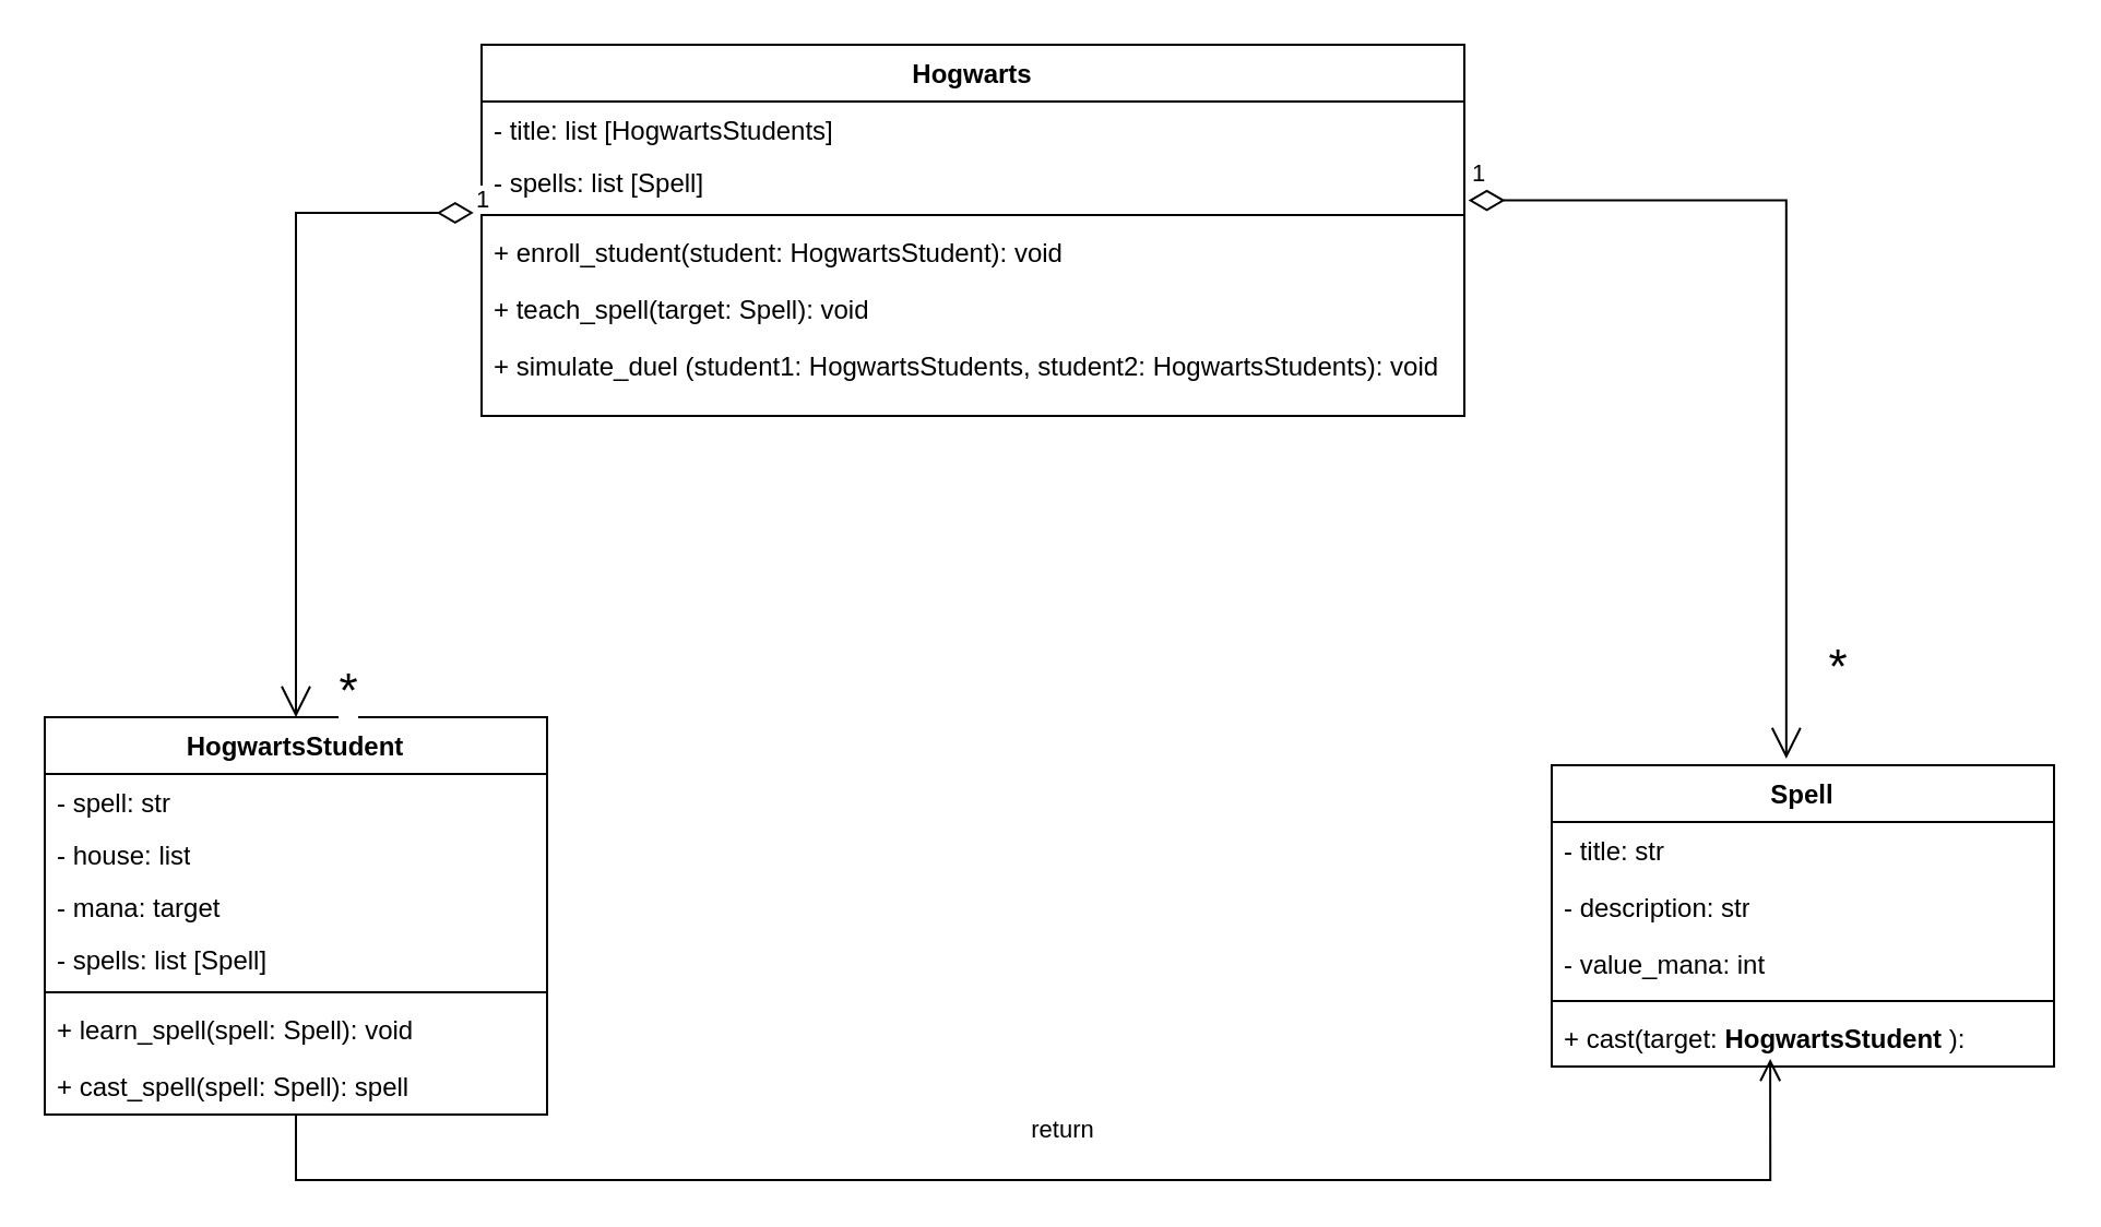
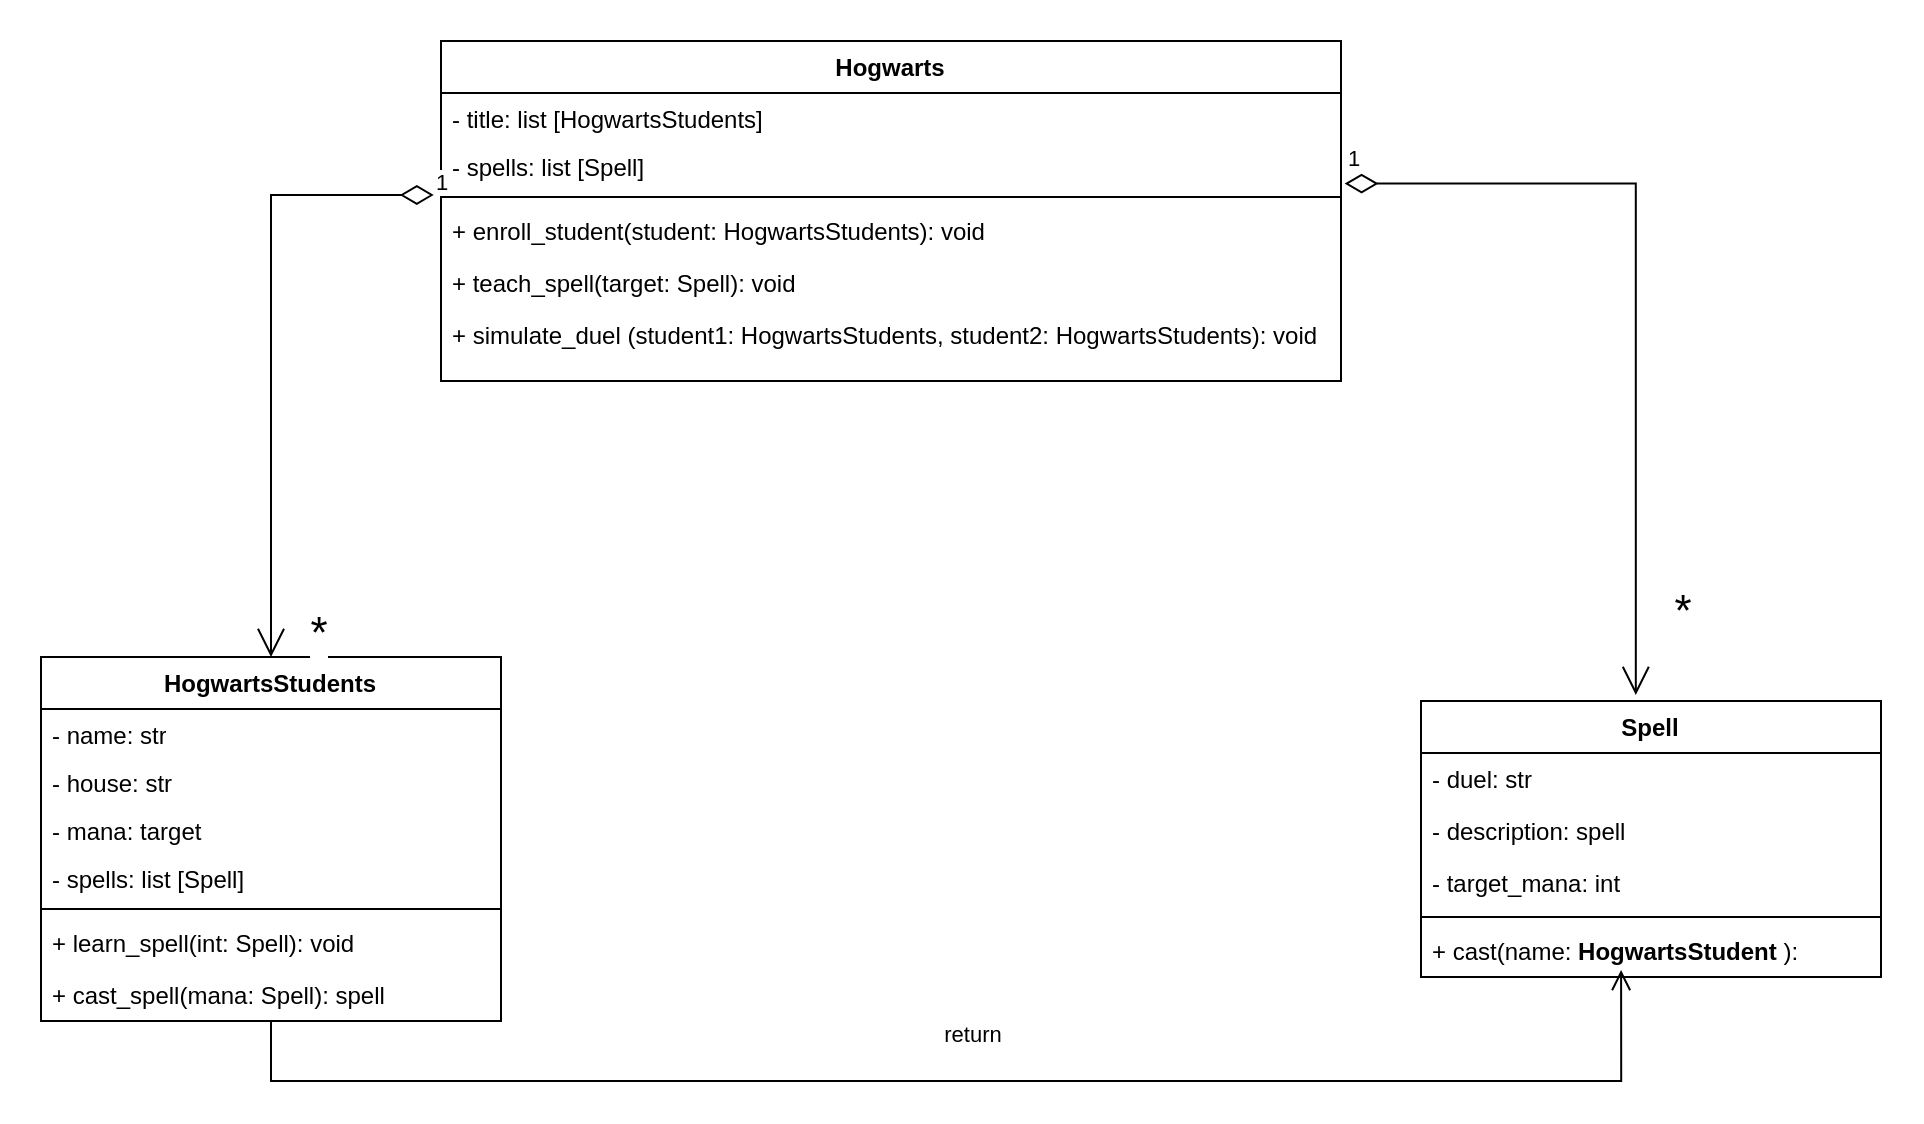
- <mxCell id="20" value="+ enroll_student(student: HogwartsStudent): void" style="text;strokeColor=none;fillColor=none;align=left;verticalAlign=top;spacingLeft=4;spacingRight=4;overflow=hidden;rotatable=0;points=[[0,0.5],[1,0.5]];portConstraint=eastwest;whiteSpace=wrap;html=1;" vertex="1" parent="16"><mxGeometry y="82" width="450" height="26" as="geometry" /></mxCell>
+ <mxCell id="20" value="+ enroll_student(student: HogwartsStudents): void" style="text;strokeColor=none;fillColor=none;align=left;verticalAlign=top;spacingLeft=4;spacingRight=4;overflow=hidden;rotatable=0;points=[[0,0.5],[1,0.5]];portConstraint=eastwest;whiteSpace=wrap;html=1;" vertex="1" parent="16"><mxGeometry y="82" width="450" height="26" as="geometry" /></mxCell>
- <mxCell id="2" value="HogwartsStudent" style="swimlane;fontStyle=1;align=center;verticalAlign=top;childLayout=stackLayout;horizontal=1;startSize=26;horizontalStack=0;resizeParent=1;resizeParentMax=0;resizeLast=0;collapsible=1;marginBottom=0;whiteSpace=wrap;html=1;" vertex="1" parent="1"><mxGeometry x="20" y="328" width="230" height="182" as="geometry" /></mxCell>
+ <mxCell id="2" value="HogwartsStudents" style="swimlane;fontStyle=1;align=center;verticalAlign=top;childLayout=stackLayout;horizontal=1;startSize=26;horizontalStack=0;resizeParent=1;resizeParentMax=0;resizeLast=0;collapsible=1;marginBottom=0;whiteSpace=wrap;html=1;" vertex="1" parent="1"><mxGeometry x="20" y="328" width="230" height="182" as="geometry" /></mxCell>
- <mxCell id="3" value="- spell: str" style="text;strokeColor=none;fillColor=none;align=left;verticalAlign=top;spacingLeft=4;spacingRight=4;overflow=hidden;rotatable=0;points=[[0,0.5],[1,0.5]];portConstraint=eastwest;whiteSpace=wrap;html=1;" vertex="1" parent="2"><mxGeometry y="26" width="230" height="24" as="geometry" /></mxCell>
+ <mxCell id="3" value="- name: str" style="text;strokeColor=none;fillColor=none;align=left;verticalAlign=top;spacingLeft=4;spacingRight=4;overflow=hidden;rotatable=0;points=[[0,0.5],[1,0.5]];portConstraint=eastwest;whiteSpace=wrap;html=1;" vertex="1" parent="2"><mxGeometry y="26" width="230" height="24" as="geometry" /></mxCell>
- <mxCell id="11" value="- title: str" style="text;strokeColor=none;fillColor=none;align=left;verticalAlign=top;spacingLeft=4;spacingRight=4;overflow=hidden;rotatable=0;points=[[0,0.5],[1,0.5]];portConstraint=eastwest;whiteSpace=wrap;html=1;" vertex="1" parent="10"><mxGeometry y="26" width="230" height="26" as="geometry" /></mxCell>
+ <mxCell id="11" value="- duel: str" style="text;strokeColor=none;fillColor=none;align=left;verticalAlign=top;spacingLeft=4;spacingRight=4;overflow=hidden;rotatable=0;points=[[0,0.5],[1,0.5]];portConstraint=eastwest;whiteSpace=wrap;html=1;" vertex="1" parent="10"><mxGeometry y="26" width="230" height="26" as="geometry" /></mxCell>
- <mxCell id="4" value="- house: list" style="text;strokeColor=none;fillColor=none;align=left;verticalAlign=top;spacingLeft=4;spacingRight=4;overflow=hidden;rotatable=0;points=[[0,0.5],[1,0.5]];portConstraint=eastwest;whiteSpace=wrap;html=1;" vertex="1" parent="2"><mxGeometry y="50" width="230" height="24" as="geometry" /></mxCell>
+ <mxCell id="4" value="- house: str" style="text;strokeColor=none;fillColor=none;align=left;verticalAlign=top;spacingLeft=4;spacingRight=4;overflow=hidden;rotatable=0;points=[[0,0.5],[1,0.5]];portConstraint=eastwest;whiteSpace=wrap;html=1;" vertex="1" parent="2"><mxGeometry y="50" width="230" height="24" as="geometry" /></mxCell>
- <mxCell id="12" value="- description: str" style="text;strokeColor=none;fillColor=none;align=left;verticalAlign=top;spacingLeft=4;spacingRight=4;overflow=hidden;rotatable=0;points=[[0,0.5],[1,0.5]];portConstraint=eastwest;whiteSpace=wrap;html=1;" vertex="1" parent="10"><mxGeometry y="52" width="230" height="26" as="geometry" /></mxCell>
+ <mxCell id="12" value="- description: spell" style="text;strokeColor=none;fillColor=none;align=left;verticalAlign=top;spacingLeft=4;spacingRight=4;overflow=hidden;rotatable=0;points=[[0,0.5],[1,0.5]];portConstraint=eastwest;whiteSpace=wrap;html=1;" vertex="1" parent="10"><mxGeometry y="52" width="230" height="26" as="geometry" /></mxCell>
- <mxCell id="13" value="- value_mana: int" style="text;strokeColor=none;fillColor=none;align=left;verticalAlign=top;spacingLeft=4;spacingRight=4;overflow=hidden;rotatable=0;points=[[0,0.5],[1,0.5]];portConstraint=eastwest;whiteSpace=wrap;html=1;" vertex="1" parent="10"><mxGeometry y="78" width="230" height="26" as="geometry" /></mxCell>
+ <mxCell id="13" value="- target_mana: int" style="text;strokeColor=none;fillColor=none;align=left;verticalAlign=top;spacingLeft=4;spacingRight=4;overflow=hidden;rotatable=0;points=[[0,0.5],[1,0.5]];portConstraint=eastwest;whiteSpace=wrap;html=1;" vertex="1" parent="10"><mxGeometry y="78" width="230" height="26" as="geometry" /></mxCell>
- <mxCell id="8" value="+ learn_spell(spell: Spell): void" style="text;strokeColor=none;fillColor=none;align=left;verticalAlign=top;spacingLeft=4;spacingRight=4;overflow=hidden;rotatable=0;points=[[0,0.5],[1,0.5]];portConstraint=eastwest;whiteSpace=wrap;html=1;" vertex="1" parent="2"><mxGeometry y="130" width="230" height="26" as="geometry" /></mxCell>
+ <mxCell id="8" value="+ learn_spell(int: Spell): void" style="text;strokeColor=none;fillColor=none;align=left;verticalAlign=top;spacingLeft=4;spacingRight=4;overflow=hidden;rotatable=0;points=[[0,0.5],[1,0.5]];portConstraint=eastwest;whiteSpace=wrap;html=1;" vertex="1" parent="2"><mxGeometry y="130" width="230" height="26" as="geometry" /></mxCell>
- <mxCell id="15" value="+ cast(target:&amp;nbsp;&lt;span style=&quot;font-weight: 700; text-align: center;&quot;&gt;HogwartsStudent&lt;/span&gt;&amp;nbsp;):" style="text;strokeColor=none;fillColor=none;align=left;verticalAlign=top;spacingLeft=4;spacingRight=4;overflow=hidden;rotatable=0;points=[[0,0.5],[1,0.5]];portConstraint=eastwest;whiteSpace=wrap;html=1;" vertex="1" parent="10"><mxGeometry y="112" width="230" height="26" as="geometry" /></mxCell>
+ <mxCell id="15" value="+ cast(name:&amp;nbsp;&lt;span style=&quot;font-weight: 700; text-align: center;&quot;&gt;HogwartsStudent&lt;/span&gt;&amp;nbsp;):" style="text;strokeColor=none;fillColor=none;align=left;verticalAlign=top;spacingLeft=4;spacingRight=4;overflow=hidden;rotatable=0;points=[[0,0.5],[1,0.5]];portConstraint=eastwest;whiteSpace=wrap;html=1;" vertex="1" parent="10"><mxGeometry y="112" width="230" height="26" as="geometry" /></mxCell>
- <mxCell id="9" value="+ cast_spell(spell: Spell): spell" style="text;strokeColor=none;fillColor=none;align=left;verticalAlign=top;spacingLeft=4;spacingRight=4;overflow=hidden;rotatable=0;points=[[0,0.5],[1,0.5]];portConstraint=eastwest;whiteSpace=wrap;html=1;" vertex="1" parent="2"><mxGeometry y="156" width="230" height="26" as="geometry" /></mxCell>
+ <mxCell id="9" value="+ cast_spell(mana: Spell): spell" style="text;strokeColor=none;fillColor=none;align=left;verticalAlign=top;spacingLeft=4;spacingRight=4;overflow=hidden;rotatable=0;points=[[0,0.5],[1,0.5]];portConstraint=eastwest;whiteSpace=wrap;html=1;" vertex="1" parent="2"><mxGeometry y="156" width="230" height="26" as="geometry" /></mxCell>
